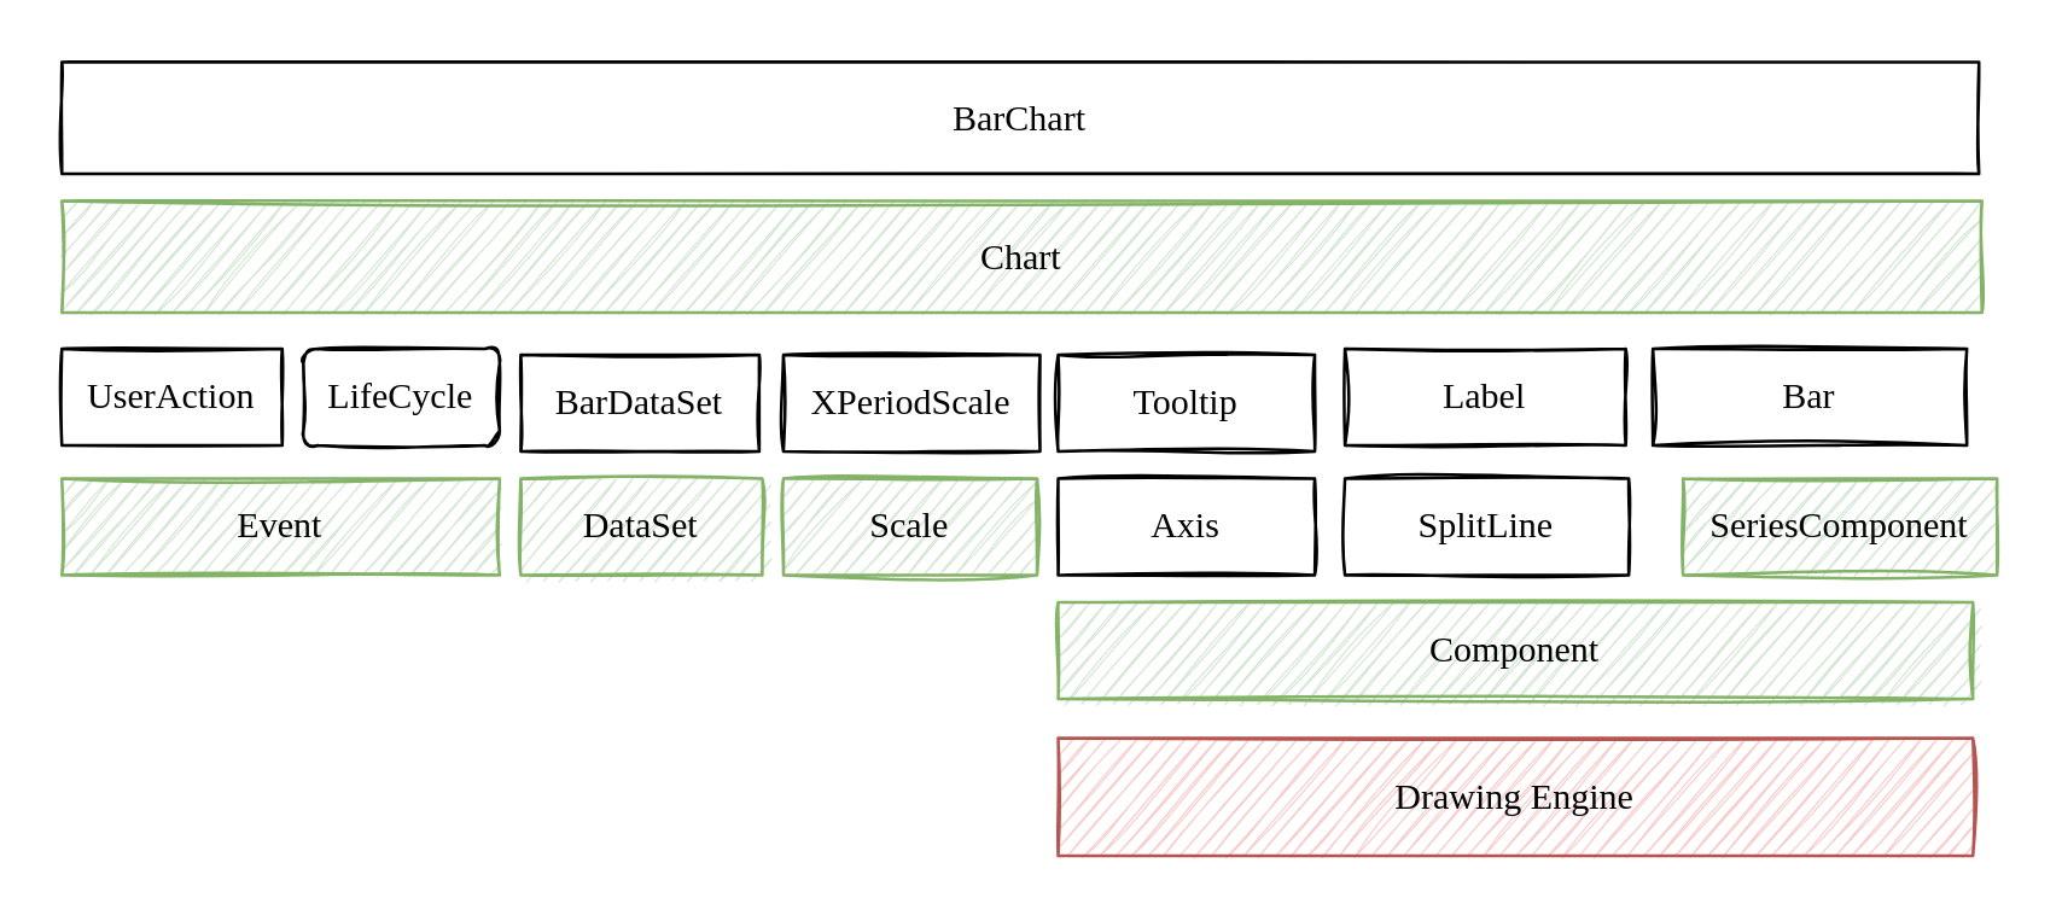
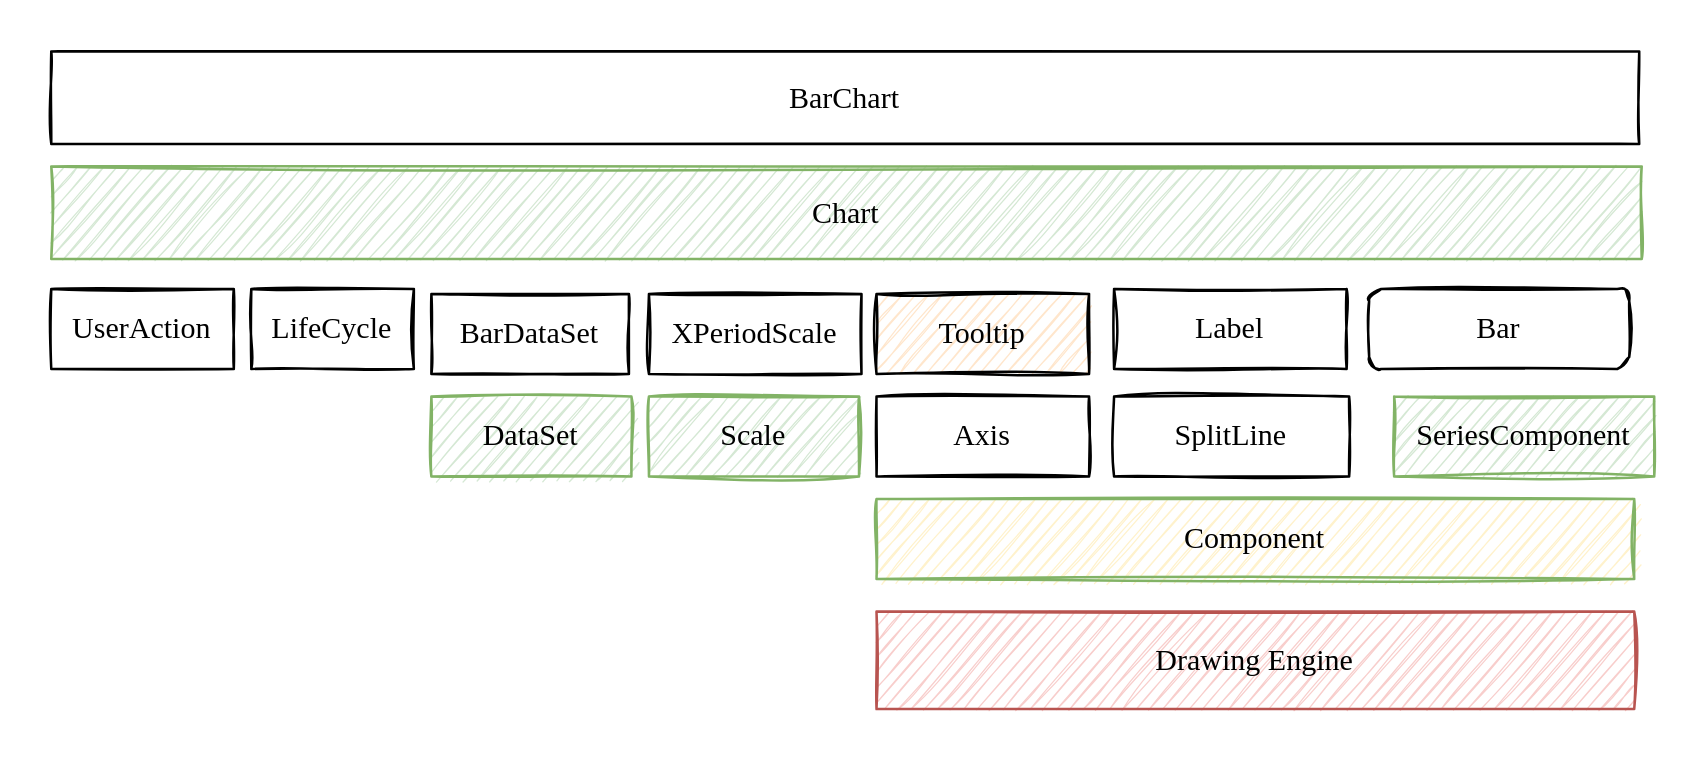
- <mxCell id="5" value="LifeCycle" style="whiteSpace=wrap;html=1;sketch=1;glass=0;fontFamily=Comic Sans MS;rounded=1;" vertex="1" parent="1"><mxGeometry x="100" y="115" width="65" height="32" as="geometry" /></mxCell>
+ <mxCell id="5" value="LifeCycle" style="rounded=0;whiteSpace=wrap;html=1;sketch=1;glass=0;fontFamily=Comic Sans MS;" vertex="1" parent="1"><mxGeometry x="100" y="115" width="65" height="32" as="geometry" /></mxCell>
- <mxCell id="13" value="Bar" style="rounded=0;whiteSpace=wrap;html=1;sketch=1;glass=0;fontFamily=Comic Sans MS;" vertex="1" parent="1"><mxGeometry x="547" y="115" width="104" height="32" as="geometry" /></mxCell>
+ <mxCell id="13" value="Bar" style="whiteSpace=wrap;html=1;sketch=1;glass=0;fontFamily=Comic Sans MS;rounded=1;" vertex="1" parent="1"><mxGeometry x="547" y="115" width="104" height="32" as="geometry" /></mxCell>
- <mxCell id="15" value="Tooltip" style="rounded=0;whiteSpace=wrap;html=1;sketch=1;glass=0;fontFamily=Comic Sans MS;" vertex="1" parent="1"><mxGeometry x="350" y="117" width="85" height="32" as="geometry" /></mxCell>
+ <mxCell id="15" value="Tooltip" style="rounded=0;whiteSpace=wrap;html=1;sketch=1;glass=0;fontFamily=Comic Sans MS;fillColor=#ffe6cc;" vertex="1" parent="1"><mxGeometry x="350" y="117" width="85" height="32" as="geometry" /></mxCell>
- <mxCell id="3" value="Event" style="rounded=0;whiteSpace=wrap;html=1;sketch=1;glass=0;fontFamily=Comic Sans MS;fillColor=#d5e8d4;strokeColor=#82b366;" vertex="1" parent="1"><mxGeometry x="20" y="158" width="145" height="32" as="geometry" /></mxCell>
- <mxCell id="11" value="Component" style="rounded=0;whiteSpace=wrap;html=1;sketch=1;glass=0;fontFamily=Comic Sans MS;fillColor=#d5e8d4;strokeColor=#82b366;" vertex="1" parent="1"><mxGeometry x="350" y="199" width="303" height="32" as="geometry" /></mxCell>
+ <mxCell id="11" value="Component" style="rounded=0;whiteSpace=wrap;html=1;sketch=1;glass=0;fontFamily=Comic Sans MS;fillColor=#fff2cc;strokeColor=#82b366;" vertex="1" parent="1"><mxGeometry x="350" y="199" width="303" height="32" as="geometry" /></mxCell>
